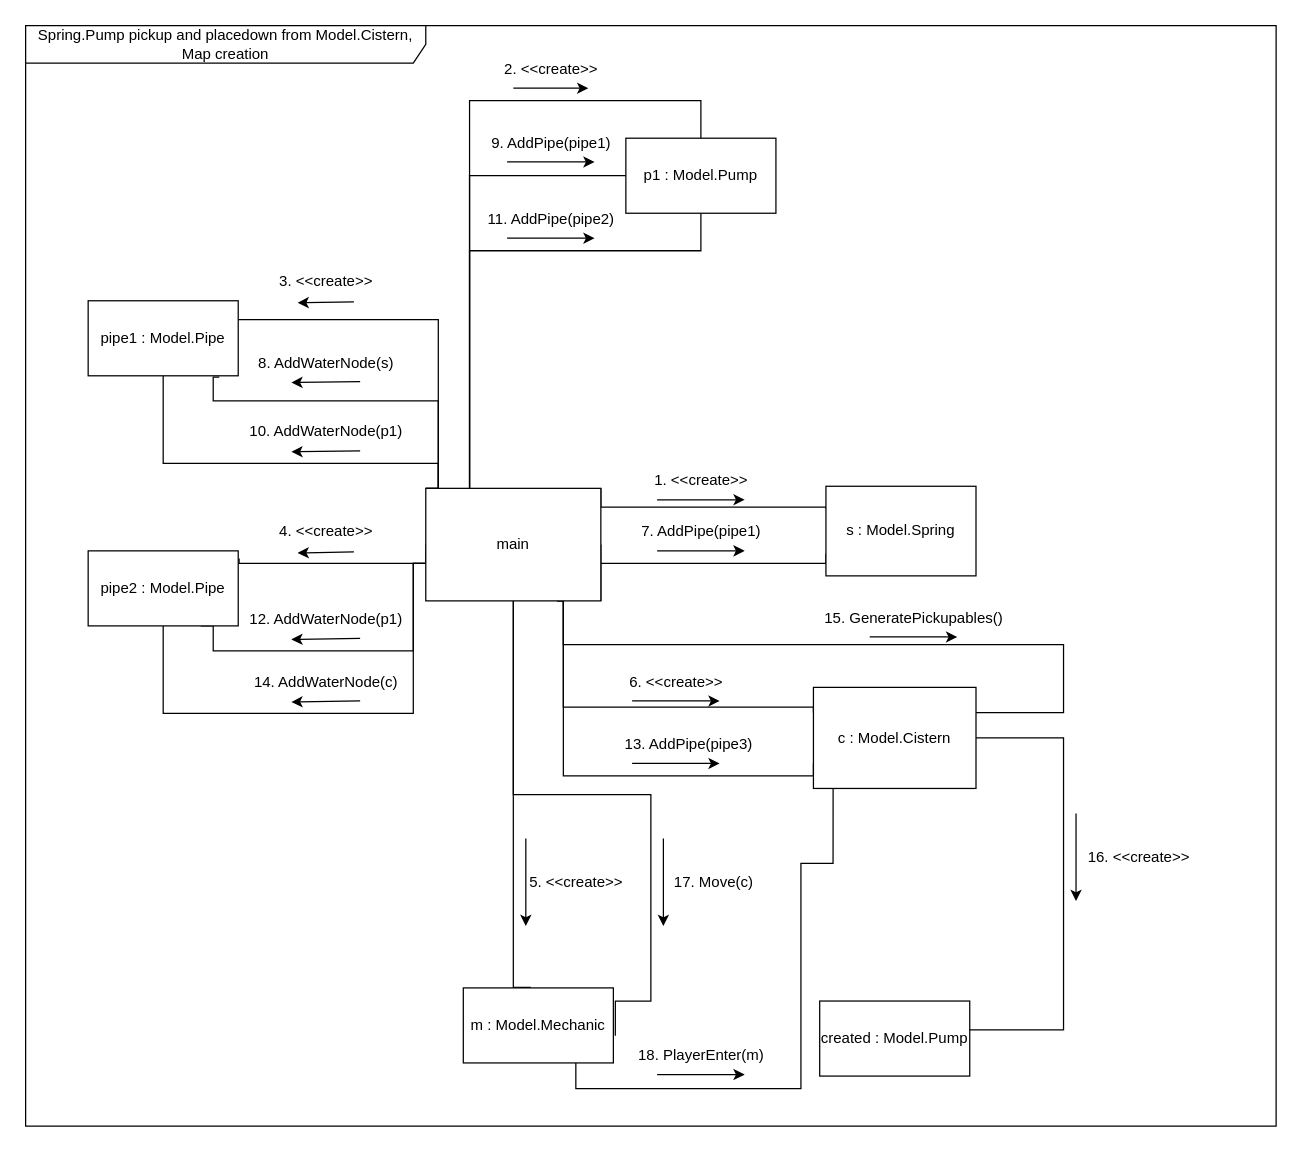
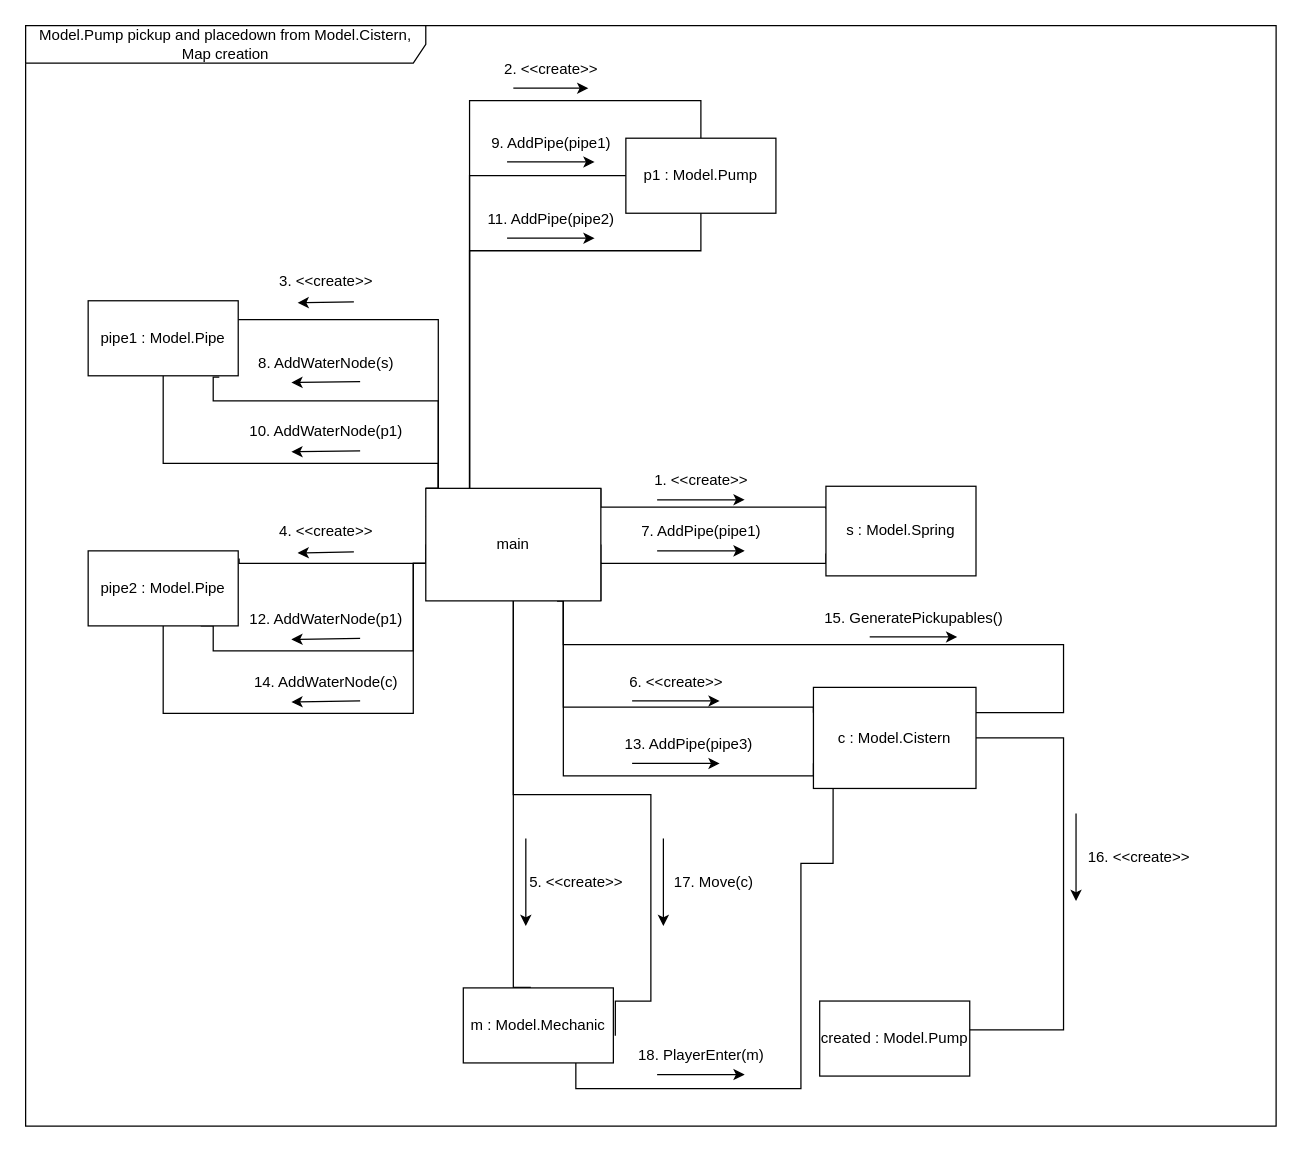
- <mxCell id="64" value="Spring.Pump pickup and placedown from Model.Cistern, Map creation" style="shape=umlFrame;whiteSpace=wrap;html=1;pointerEvents=0;width=320;height=30;" vertex="1" parent="1"><mxGeometry x="20" y="20" width="1000" height="880" as="geometry" /></mxCell>
+ <mxCell id="64" value="Model.Pump pickup and placedown from Model.Cistern, Map creation" style="shape=umlFrame;whiteSpace=wrap;html=1;pointerEvents=0;width=320;height=30;" vertex="1" parent="1"><mxGeometry x="20" y="20" width="1000" height="880" as="geometry" /></mxCell>
